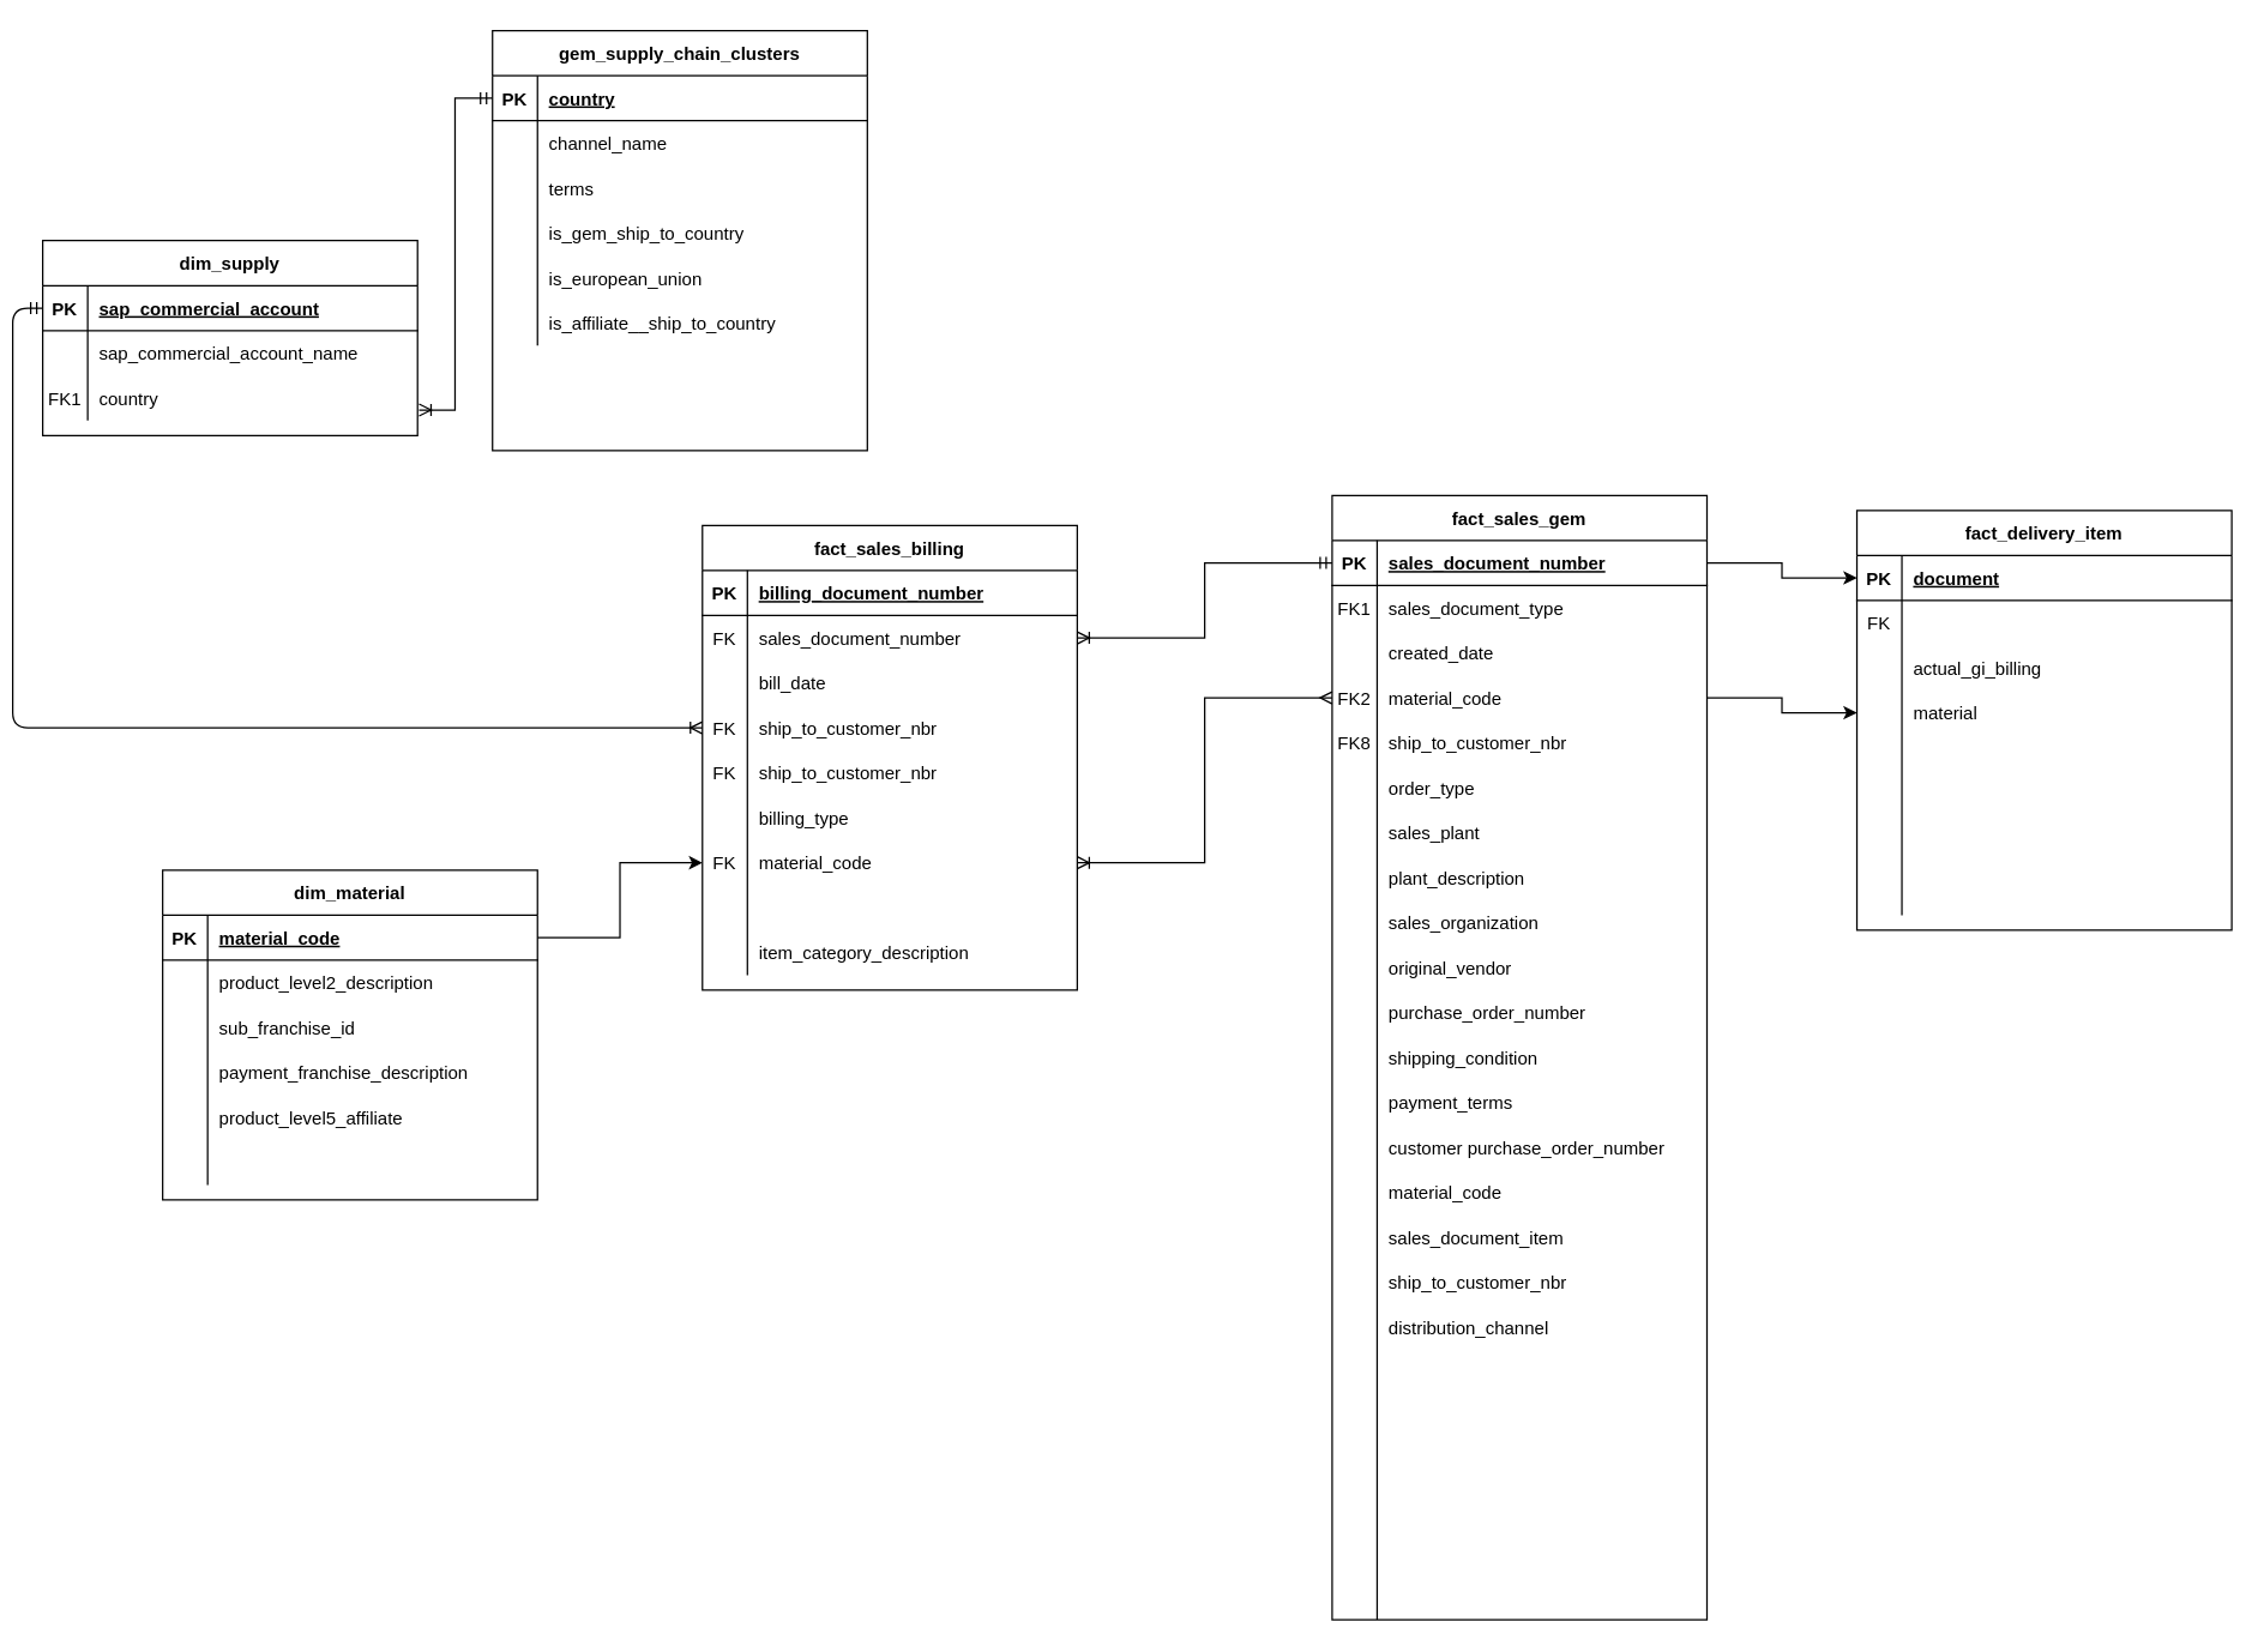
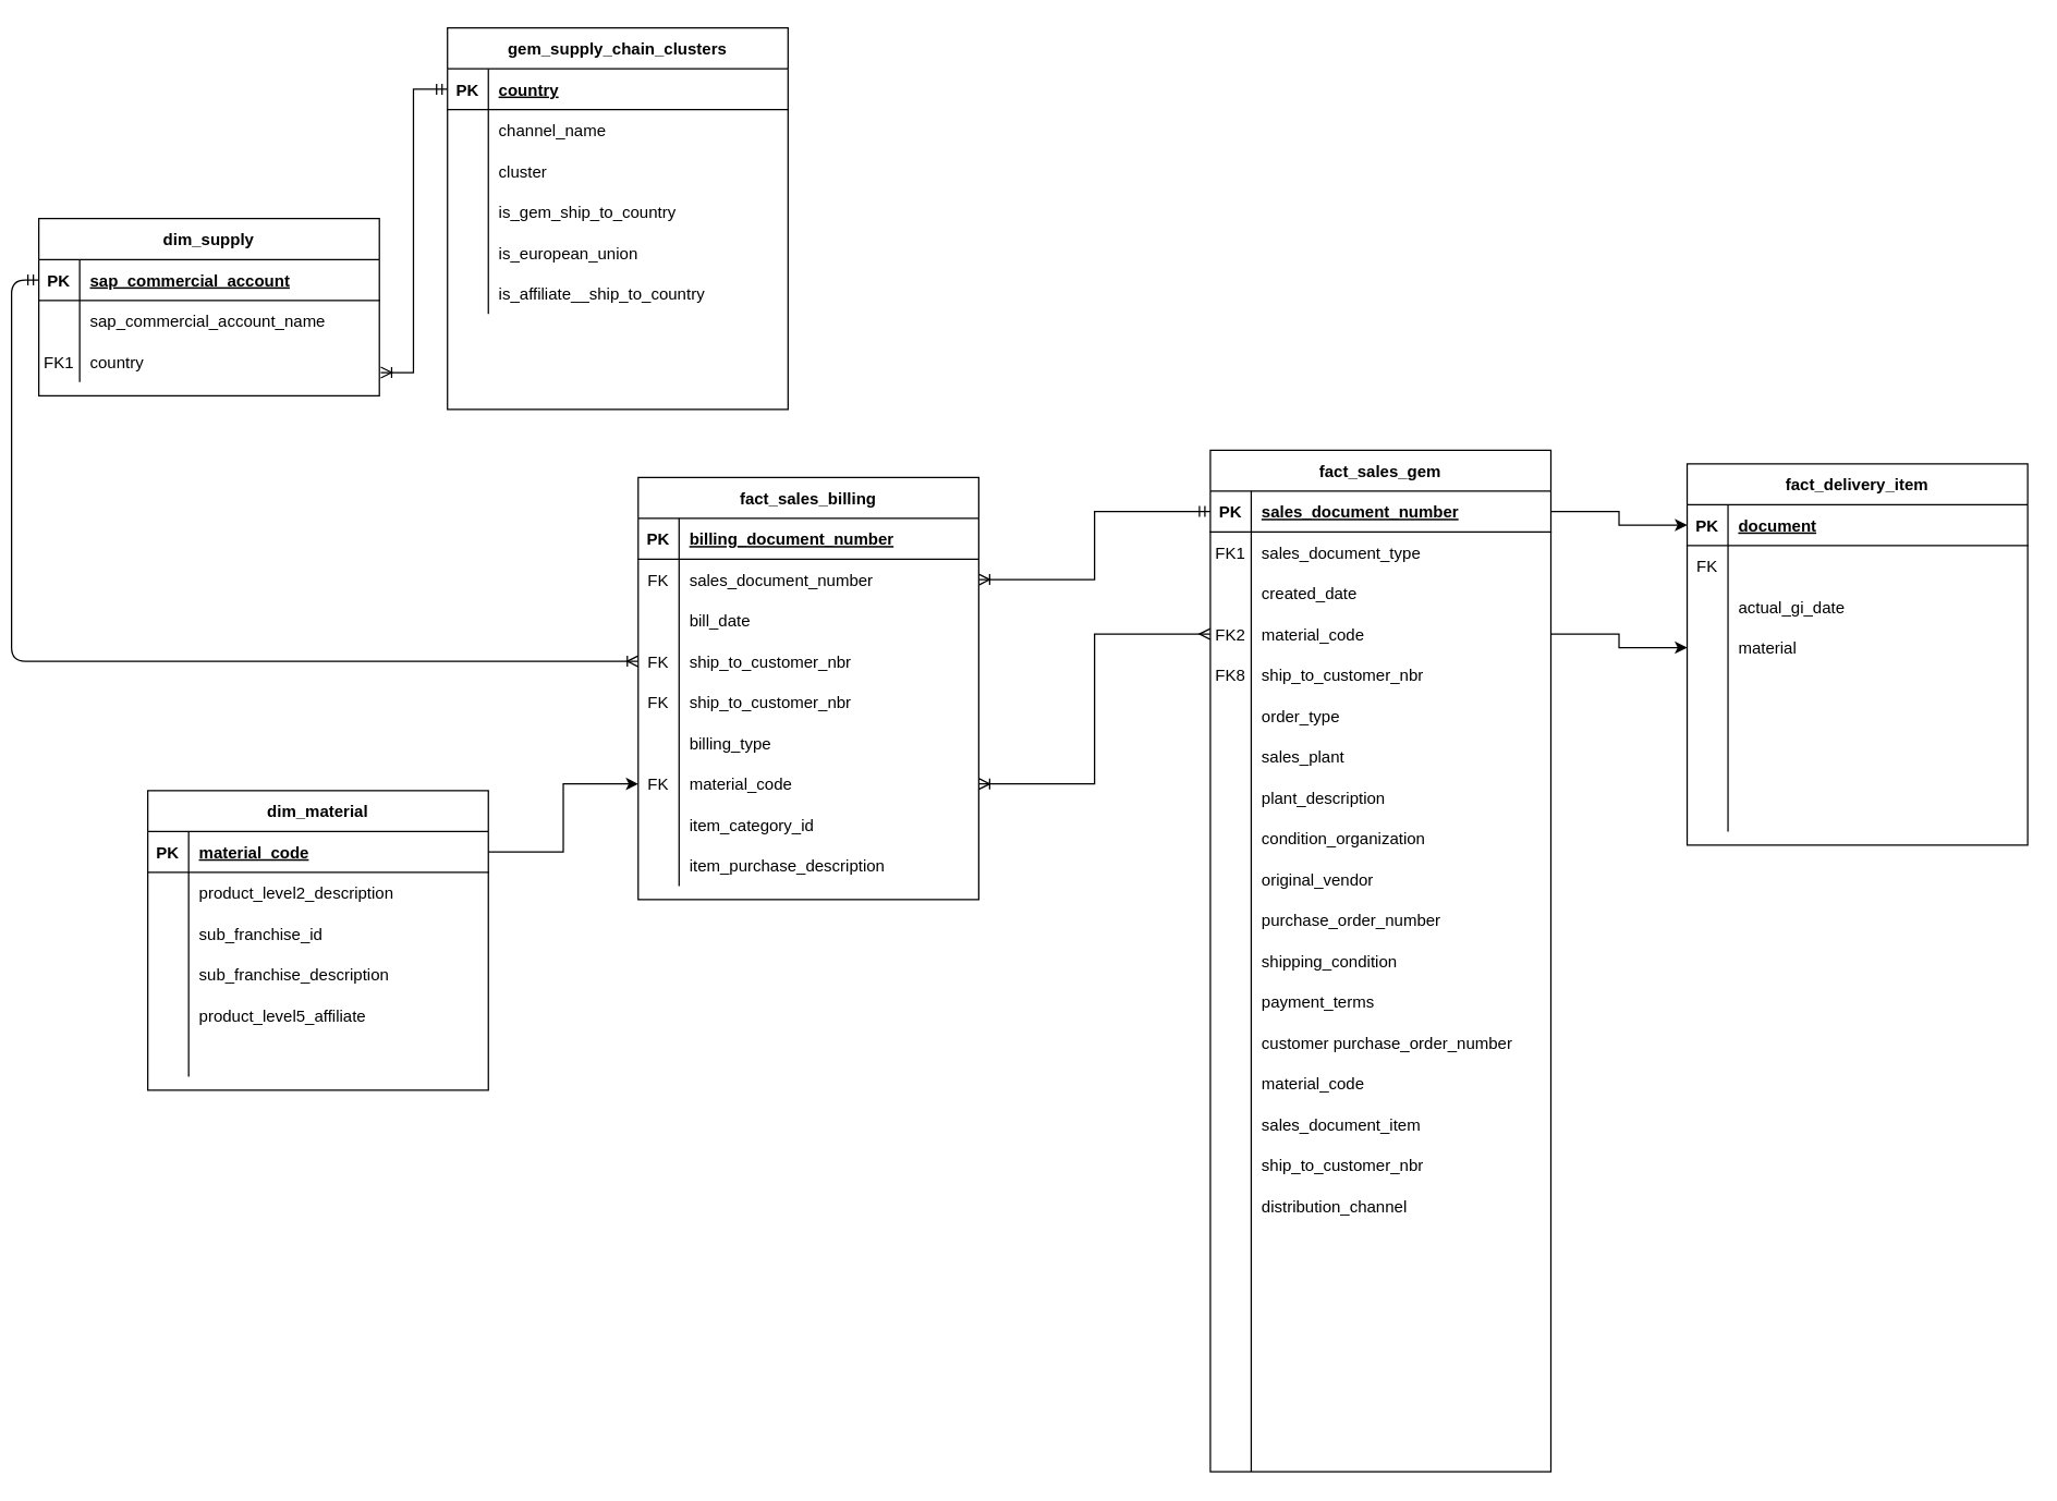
- <mxCell id="21" value="terms" style="shape=partialRectangle;overflow=hidden;connectable=0;fillColor=none;top=0;left=0;bottom=0;right=0;align=left;spacingLeft=6;" parent="19" vertex="1"><mxGeometry x="30" width="220" height="30" as="geometry"><mxRectangle width="220" height="30" as="alternateBounds" /></mxGeometry></mxCell>
+ <mxCell id="21" value="cluster" style="shape=partialRectangle;overflow=hidden;connectable=0;fillColor=none;top=0;left=0;bottom=0;right=0;align=left;spacingLeft=6;" parent="19" vertex="1"><mxGeometry x="30" width="220" height="30" as="geometry"><mxRectangle width="220" height="30" as="alternateBounds" /></mxGeometry></mxCell>
- <mxCell id="132" value="actual_gi_billing" style="shape=partialRectangle;overflow=hidden;connectable=0;fillColor=none;top=0;left=0;bottom=0;right=0;align=left;spacingLeft=6;" vertex="1" parent="130"><mxGeometry x="30" width="220" height="30" as="geometry"><mxRectangle width="220" height="30" as="alternateBounds" /></mxGeometry></mxCell>
+ <mxCell id="132" value="actual_gi_date" style="shape=partialRectangle;overflow=hidden;connectable=0;fillColor=none;top=0;left=0;bottom=0;right=0;align=left;spacingLeft=6;" vertex="1" parent="130"><mxGeometry x="30" width="220" height="30" as="geometry"><mxRectangle width="220" height="30" as="alternateBounds" /></mxGeometry></mxCell>
+ <mxCell id="172" value="item_category_id" style="shape=partialRectangle;overflow=hidden;connectable=0;fillColor=none;top=0;left=0;bottom=0;right=0;align=left;spacingLeft=6;" vertex="1" parent="170"><mxGeometry x="30" width="220" height="30" as="geometry"><mxRectangle width="220" height="30" as="alternateBounds" /></mxGeometry></mxCell>
- <mxCell id="58" value="sales_organization" style="shape=partialRectangle;overflow=hidden;connectable=0;fillColor=none;top=0;left=0;bottom=0;right=0;align=left;spacingLeft=6;" parent="56" vertex="1"><mxGeometry x="30" width="220" height="30" as="geometry"><mxRectangle width="220" height="30" as="alternateBounds" /></mxGeometry></mxCell>
+ <mxCell id="58" value="condition_organization" style="shape=partialRectangle;overflow=hidden;connectable=0;fillColor=none;top=0;left=0;bottom=0;right=0;align=left;spacingLeft=6;" parent="56" vertex="1"><mxGeometry x="30" width="220" height="30" as="geometry"><mxRectangle width="220" height="30" as="alternateBounds" /></mxGeometry></mxCell>
- <mxCell id="175" value="item_category_description" style="shape=partialRectangle;overflow=hidden;connectable=0;fillColor=none;top=0;left=0;bottom=0;right=0;align=left;spacingLeft=6;" vertex="1" parent="173"><mxGeometry x="30" width="220" height="30" as="geometry"><mxRectangle width="220" height="30" as="alternateBounds" /></mxGeometry></mxCell>
+ <mxCell id="175" value="item_purchase_description" style="shape=partialRectangle;overflow=hidden;connectable=0;fillColor=none;top=0;left=0;bottom=0;right=0;align=left;spacingLeft=6;" vertex="1" parent="173"><mxGeometry x="30" width="220" height="30" as="geometry"><mxRectangle width="220" height="30" as="alternateBounds" /></mxGeometry></mxCell>
- <mxCell id="116" value="payment_franchise_description" style="shape=partialRectangle;overflow=hidden;connectable=0;fillColor=none;top=0;left=0;bottom=0;right=0;align=left;spacingLeft=6;" parent="114" vertex="1"><mxGeometry x="30" width="220" height="30" as="geometry"><mxRectangle width="220" height="30" as="alternateBounds" /></mxGeometry></mxCell>
+ <mxCell id="116" value="sub_franchise_description" style="shape=partialRectangle;overflow=hidden;connectable=0;fillColor=none;top=0;left=0;bottom=0;right=0;align=left;spacingLeft=6;" parent="114" vertex="1"><mxGeometry x="30" width="220" height="30" as="geometry"><mxRectangle width="220" height="30" as="alternateBounds" /></mxGeometry></mxCell>
